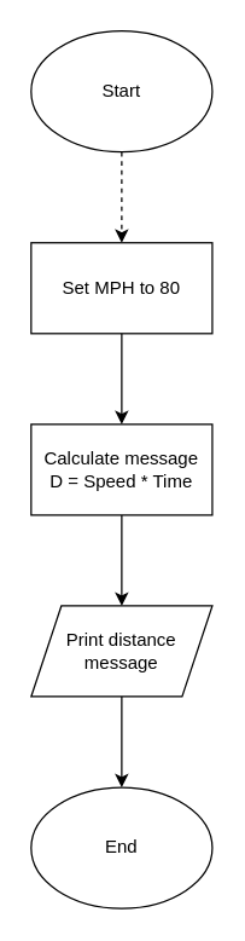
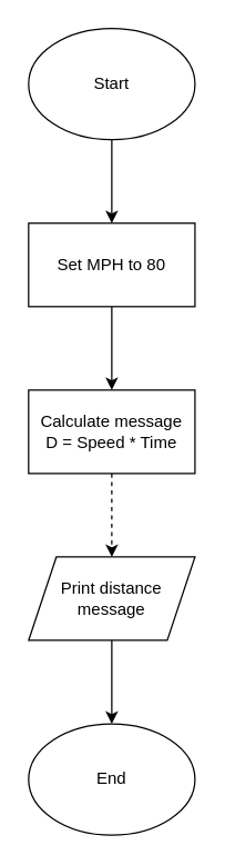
- <mxCell id="2" style="edgeStyle=orthogonalEdgeStyle;rounded=0;orthogonalLoop=1;jettySize=auto;html=1;exitX=0.5;exitY=1;exitDx=0;exitDy=0;entryX=0.5;entryY=0;entryDx=0;entryDy=0;dashed=1;" edge="1" parent="1" source="3" target="5"><mxGeometry relative="1" as="geometry" /></mxCell>
+ <mxCell id="2" style="edgeStyle=orthogonalEdgeStyle;rounded=0;orthogonalLoop=1;jettySize=auto;html=1;exitX=0.5;exitY=1;exitDx=0;exitDy=0;entryX=0.5;entryY=0;entryDx=0;entryDy=0;" edge="1" parent="1" source="3" target="5"><mxGeometry relative="1" as="geometry" /></mxCell>
- <mxCell id="7" style="edgeStyle=orthogonalEdgeStyle;rounded=0;orthogonalLoop=1;jettySize=auto;html=1;exitX=0.5;exitY=1;exitDx=0;exitDy=0;entryX=0.5;entryY=0;entryDx=0;entryDy=0;" edge="1" parent="1" source="8" target="10"><mxGeometry relative="1" as="geometry" /></mxCell>
+ <mxCell id="7" style="edgeStyle=orthogonalEdgeStyle;rounded=0;orthogonalLoop=1;jettySize=auto;html=1;exitX=0.5;exitY=1;exitDx=0;exitDy=0;entryX=0.5;entryY=0;entryDx=0;entryDy=0;dashed=1;" edge="1" parent="1" source="8" target="10"><mxGeometry relative="1" as="geometry" /></mxCell>
